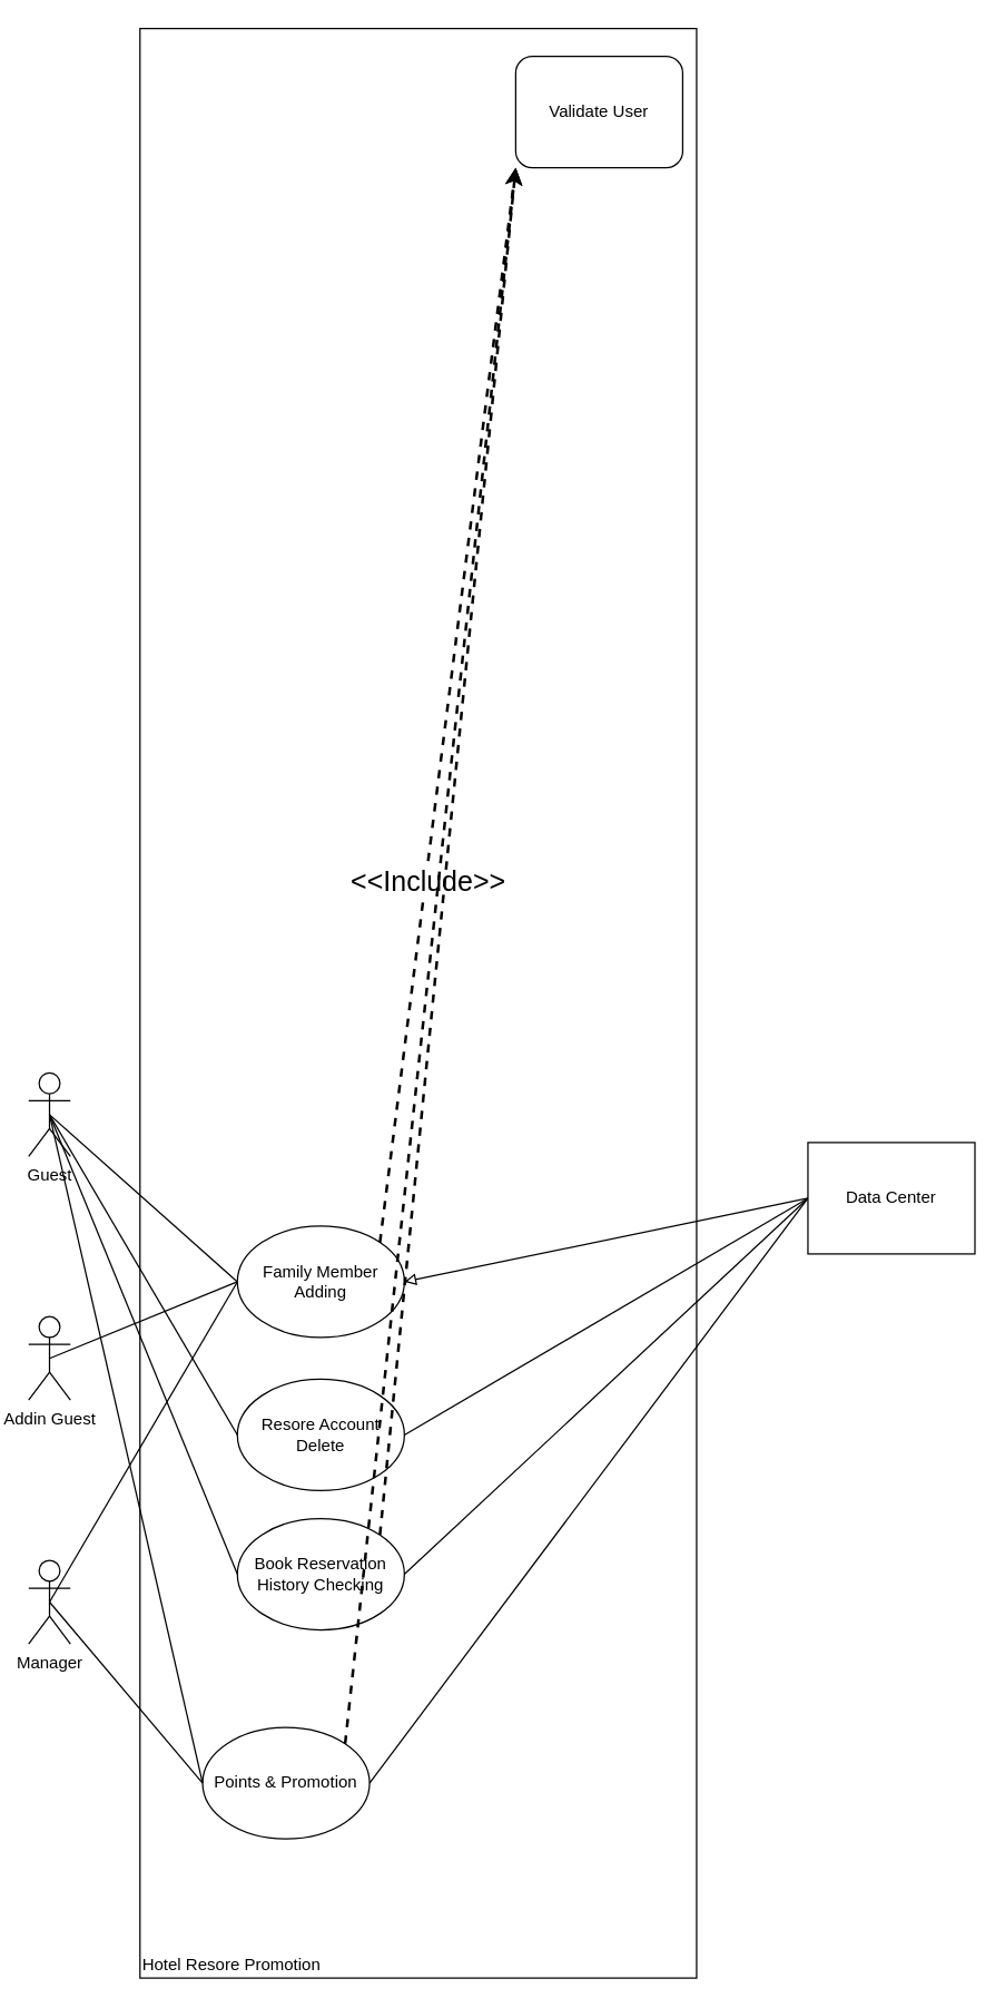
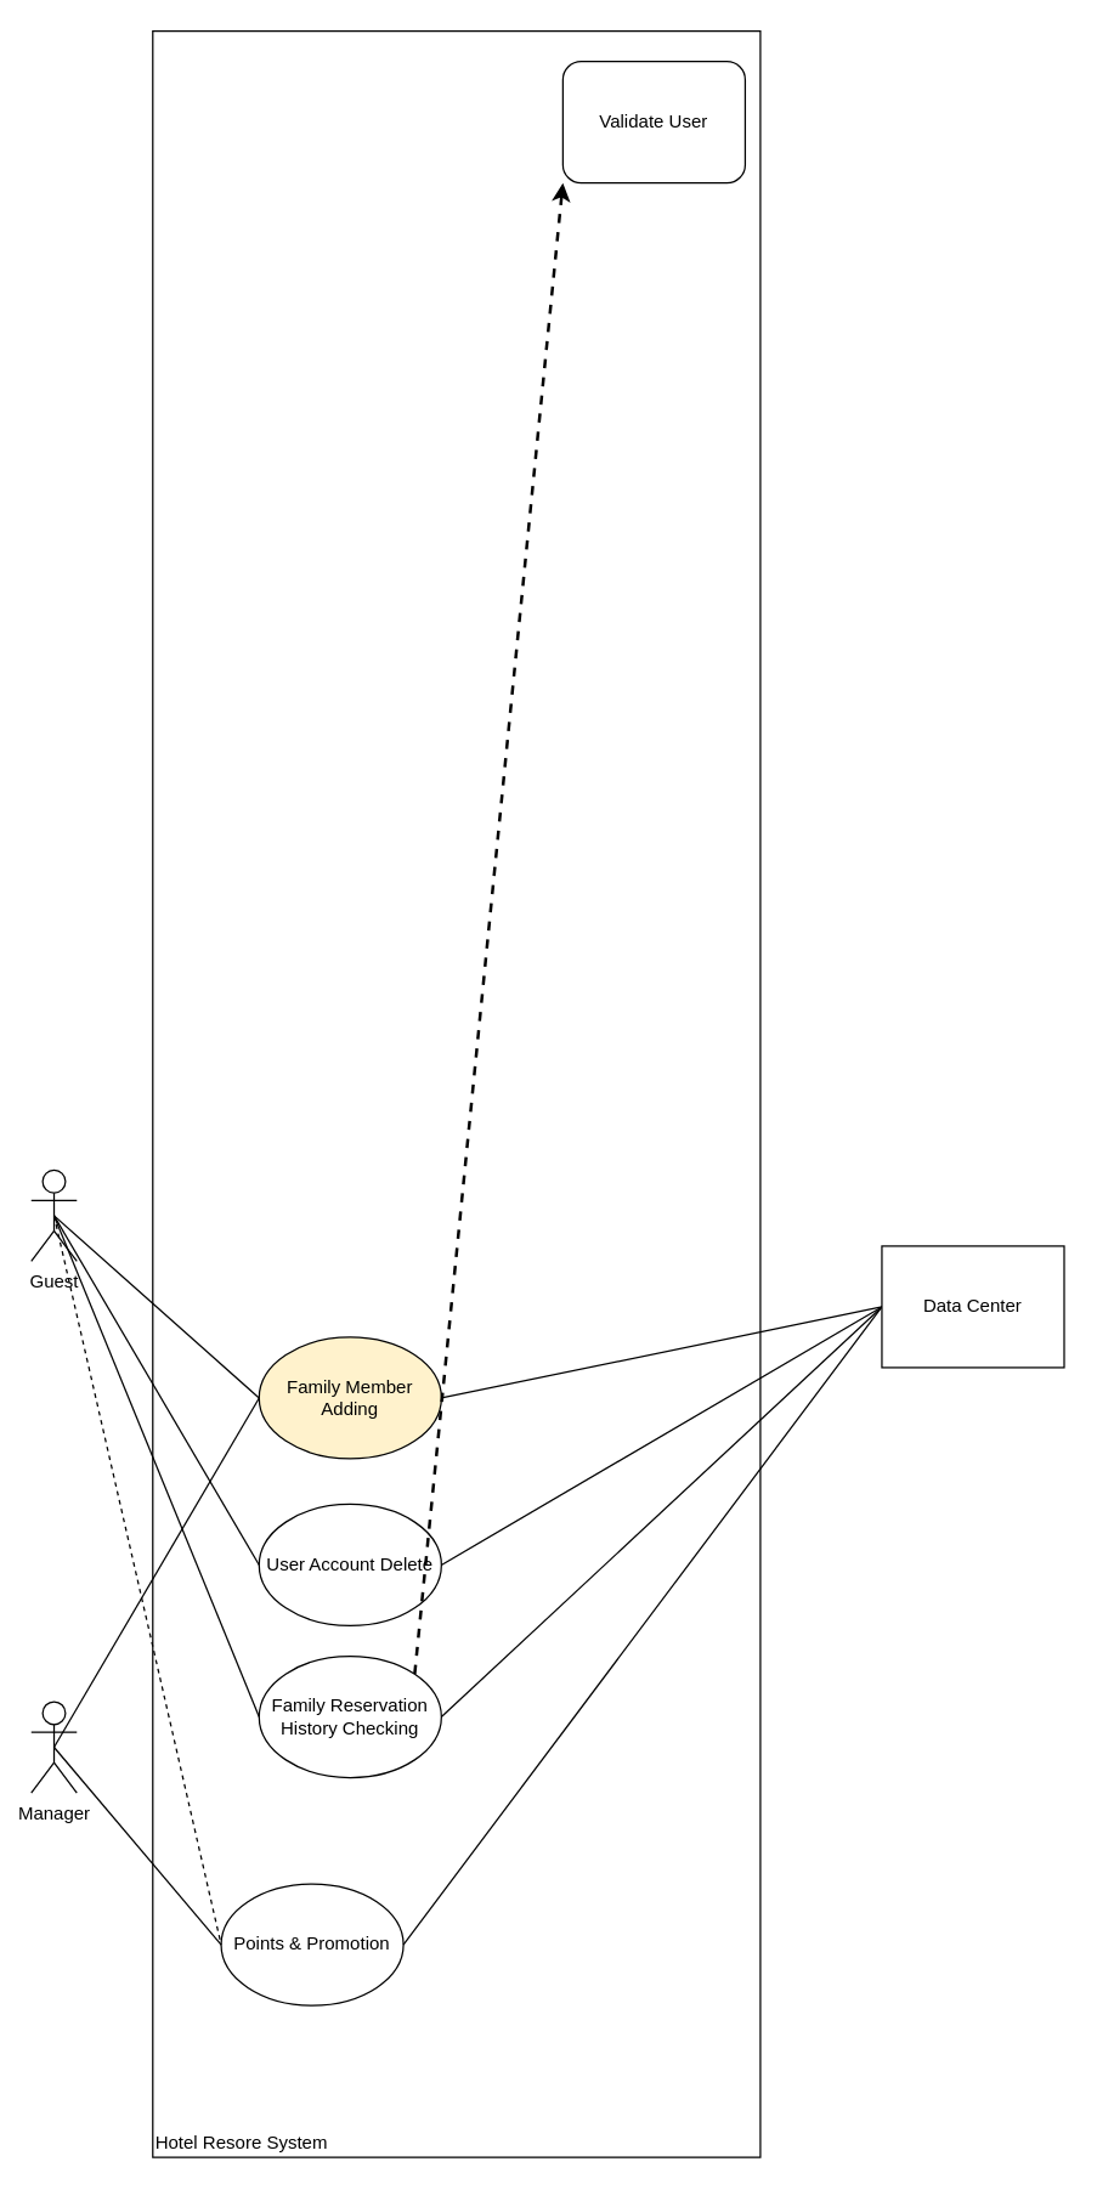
- <mxCell id="12" value="" style="endArrow=classic;html=1;rounded=0;entryX=0;entryY=1;entryDx=0;entryDy=0;exitX=1;exitY=0;exitDx=0;exitDy=0;dashed=1;strokeWidth=2;" edge="1" parent="1" source="4" target="6"><mxGeometry width="50" height="50" relative="1" as="geometry"><mxPoint x="270" y="900" as="sourcePoint" /><mxPoint x="320" y="840" as="targetPoint" /></mxGeometry></mxCell>
- <mxCell id="13" value="&lt;font style=&quot;font-size: 20px;&quot;&gt;&amp;lt;&amp;lt;Include&amp;gt;&amp;gt;&lt;/font&gt;" style="edgeLabel;html=1;align=center;verticalAlign=middle;resizable=0;points=[];" vertex="1" connectable="0" parent="12"><mxGeometry x="-0.327" y="-1" relative="1" as="geometry"><mxPoint as="offset" /></mxGeometry></mxCell>
- <mxCell id="3" value="&lt;br&gt;&lt;br&gt;&lt;br&gt;&lt;br&gt;&lt;br&gt;&lt;br&gt;&lt;br&gt;&lt;br&gt;&lt;br&gt;&lt;br&gt;&lt;br&gt;&lt;br&gt;&lt;br&gt;&lt;br&gt;&lt;br&gt;&lt;br&gt;&lt;br&gt;&lt;br&gt;&lt;br&gt;&lt;br&gt;&lt;br&gt;&lt;br&gt;&lt;br&gt;&lt;br&gt;&lt;br&gt;&lt;br&gt;&lt;br&gt;&lt;br&gt;&lt;br&gt;&lt;br&gt;&lt;br&gt;&lt;br&gt;&lt;br&gt;&lt;br&gt;&lt;br&gt;&lt;br&gt;&lt;br&gt;&lt;br&gt;&lt;br&gt;&lt;br&gt;&lt;br&gt;&lt;br&gt;&lt;br&gt;&lt;br&gt;&lt;br&gt;&lt;br&gt;&lt;br&gt;&lt;br&gt;&lt;br&gt;&lt;br&gt;&lt;br&gt;&lt;br&gt;&lt;br&gt;&lt;br&gt;&lt;br&gt;&lt;br&gt;&lt;br&gt;&lt;br&gt;&lt;br&gt;&lt;br&gt;&lt;br&gt;&lt;br&gt;&lt;br&gt;&lt;br&gt;&lt;br&gt;&lt;br&gt;&lt;br&gt;&lt;br&gt;&lt;br&gt;&lt;br&gt;&lt;br&gt;&lt;br&gt;&lt;br&gt;&lt;br&gt;&lt;br&gt;&lt;br&gt;&lt;br&gt;&lt;br&gt;&lt;br&gt;&lt;br&gt;&lt;br&gt;&lt;br&gt;&lt;br&gt;&lt;br&gt;&lt;br&gt;&lt;br&gt;&lt;br&gt;&lt;br&gt;&lt;br&gt;&lt;br&gt;&lt;br&gt;&lt;br&gt;&lt;br&gt;&lt;br&gt;&lt;br&gt;&lt;br&gt;Hotel Resore Promotion" style="rounded=0;whiteSpace=wrap;html=1;fillColor=none;align=left;" vertex="1" parent="1"><mxGeometry x="100" y="20" width="400" height="1400" as="geometry" /></mxCell>
+ <mxCell id="3" value="&lt;br&gt;&lt;br&gt;&lt;br&gt;&lt;br&gt;&lt;br&gt;&lt;br&gt;&lt;br&gt;&lt;br&gt;&lt;br&gt;&lt;br&gt;&lt;br&gt;&lt;br&gt;&lt;br&gt;&lt;br&gt;&lt;br&gt;&lt;br&gt;&lt;br&gt;&lt;br&gt;&lt;br&gt;&lt;br&gt;&lt;br&gt;&lt;br&gt;&lt;br&gt;&lt;br&gt;&lt;br&gt;&lt;br&gt;&lt;br&gt;&lt;br&gt;&lt;br&gt;&lt;br&gt;&lt;br&gt;&lt;br&gt;&lt;br&gt;&lt;br&gt;&lt;br&gt;&lt;br&gt;&lt;br&gt;&lt;br&gt;&lt;br&gt;&lt;br&gt;&lt;br&gt;&lt;br&gt;&lt;br&gt;&lt;br&gt;&lt;br&gt;&lt;br&gt;&lt;br&gt;&lt;br&gt;&lt;br&gt;&lt;br&gt;&lt;br&gt;&lt;br&gt;&lt;br&gt;&lt;br&gt;&lt;br&gt;&lt;br&gt;&lt;br&gt;&lt;br&gt;&lt;br&gt;&lt;br&gt;&lt;br&gt;&lt;br&gt;&lt;br&gt;&lt;br&gt;&lt;br&gt;&lt;br&gt;&lt;br&gt;&lt;br&gt;&lt;br&gt;&lt;br&gt;&lt;br&gt;&lt;br&gt;&lt;br&gt;&lt;br&gt;&lt;br&gt;&lt;br&gt;&lt;br&gt;&lt;br&gt;&lt;br&gt;&lt;br&gt;&lt;br&gt;&lt;br&gt;&lt;br&gt;&lt;br&gt;&lt;br&gt;&lt;br&gt;&lt;br&gt;&lt;br&gt;&lt;br&gt;&lt;br&gt;&lt;br&gt;&lt;br&gt;&lt;br&gt;&lt;br&gt;&lt;br&gt;&lt;br&gt;Hotel Resore System" style="rounded=0;whiteSpace=wrap;html=1;fillColor=none;align=left;" vertex="1" parent="1"><mxGeometry x="100" y="20" width="400" height="1400" as="geometry" /></mxCell>
- <mxCell id="15" value="" style="endArrow=classic;html=1;rounded=0;entryX=0;entryY=1;entryDx=0;entryDy=0;exitX=1;exitY=0;exitDx=0;exitDy=0;dashed=1;strokeWidth=2;" edge="1" parent="1" source="9" target="6"><mxGeometry width="50" height="50" relative="1" as="geometry"><mxPoint x="302" y="922" as="sourcePoint" /><mxPoint x="418" y="218" as="targetPoint" /></mxGeometry></mxCell>
- <mxCell id="22" style="rounded=0;orthogonalLoop=1;jettySize=auto;html=1;exitX=0;exitY=0.5;exitDx=0;exitDy=0;entryX=1;entryY=0.5;entryDx=0;entryDy=0;endArrow=block;endFill=0;" edge="1" parent="1" source="26" target="4"><mxGeometry relative="1" as="geometry" /></mxCell>
+ <mxCell id="22" style="rounded=0;orthogonalLoop=1;jettySize=auto;html=1;exitX=0;exitY=0.5;exitDx=0;exitDy=0;entryX=1;entryY=0.5;entryDx=0;entryDy=0;endArrow=none;endFill=0;" edge="1" parent="1" source="26" target="4"><mxGeometry relative="1" as="geometry" /></mxCell>
- <mxCell id="4" value="Family Member Adding" style="ellipse;whiteSpace=wrap;html=1;" vertex="1" parent="1"><mxGeometry x="170" y="880" width="120" height="80" as="geometry" /></mxCell>
+ <mxCell id="4" value="Family Member Adding" style="ellipse;whiteSpace=wrap;html=1;fillColor=#fff2cc;" vertex="1" parent="1"><mxGeometry x="170" y="880" width="120" height="80" as="geometry" /></mxCell>
- <mxCell id="11" value="" style="endArrow=none;html=1;rounded=0;entryX=0;entryY=0.5;entryDx=0;entryDy=0;exitX=0.5;exitY=0.5;exitDx=0;exitDy=0;exitPerimeter=0;" edge="1" parent="1" source="10" target="4"><mxGeometry width="50" height="50" relative="1" as="geometry"><mxPoint x="290" y="1010" as="sourcePoint" /><mxPoint x="340" y="960" as="targetPoint" /></mxGeometry></mxCell>
- <mxCell id="10" value="Addin Guest" style="shape=umlActor;verticalLabelPosition=bottom;verticalAlign=top;html=1;outlineConnect=0;" vertex="1" parent="1"><mxGeometry x="20" y="945" width="30" height="60" as="geometry" /></mxCell>
- <mxCell id="7" value="&lt;div&gt;Resore Account Delete&lt;/div&gt;" style="ellipse;whiteSpace=wrap;html=1;" vertex="1" parent="1"><mxGeometry x="170" y="990" width="120" height="80" as="geometry" /></mxCell>
+ <mxCell id="7" value="&lt;div&gt;User Account Delete&lt;/div&gt;" style="ellipse;whiteSpace=wrap;html=1;" vertex="1" parent="1"><mxGeometry x="170" y="990" width="120" height="80" as="geometry" /></mxCell>
- <mxCell id="21" value="" style="endArrow=none;html=1;rounded=0;entryX=0;entryY=0.5;entryDx=0;entryDy=0;exitX=0.5;exitY=0.5;exitDx=0;exitDy=0;exitPerimeter=0;" edge="1" parent="1" source="2" target="9"><mxGeometry width="50" height="50" relative="1" as="geometry"><mxPoint x="55" y="820" as="sourcePoint" /><mxPoint x="190" y="1050" as="targetPoint" /></mxGeometry></mxCell>
+ <mxCell id="21" value="" style="endArrow=none;html=1;rounded=0;entryX=0;entryY=0.5;entryDx=0;entryDy=0;exitX=0.5;exitY=0.5;exitDx=0;exitDy=0;exitPerimeter=0;dashed=1;" edge="1" parent="1" source="2" target="9"><mxGeometry width="50" height="50" relative="1" as="geometry"><mxPoint x="55" y="820" as="sourcePoint" /><mxPoint x="190" y="1050" as="targetPoint" /></mxGeometry></mxCell>
- <mxCell id="8" value="&lt;div&gt;Book Reservation History Checking&lt;/div&gt;" style="ellipse;whiteSpace=wrap;html=1;" vertex="1" parent="1"><mxGeometry x="170" y="1090" width="120" height="80" as="geometry" /></mxCell>
+ <mxCell id="8" value="&lt;div&gt;Family Reservation History Checking&lt;/div&gt;" style="ellipse;whiteSpace=wrap;html=1;" vertex="1" parent="1"><mxGeometry x="170" y="1090" width="120" height="80" as="geometry" /></mxCell>
